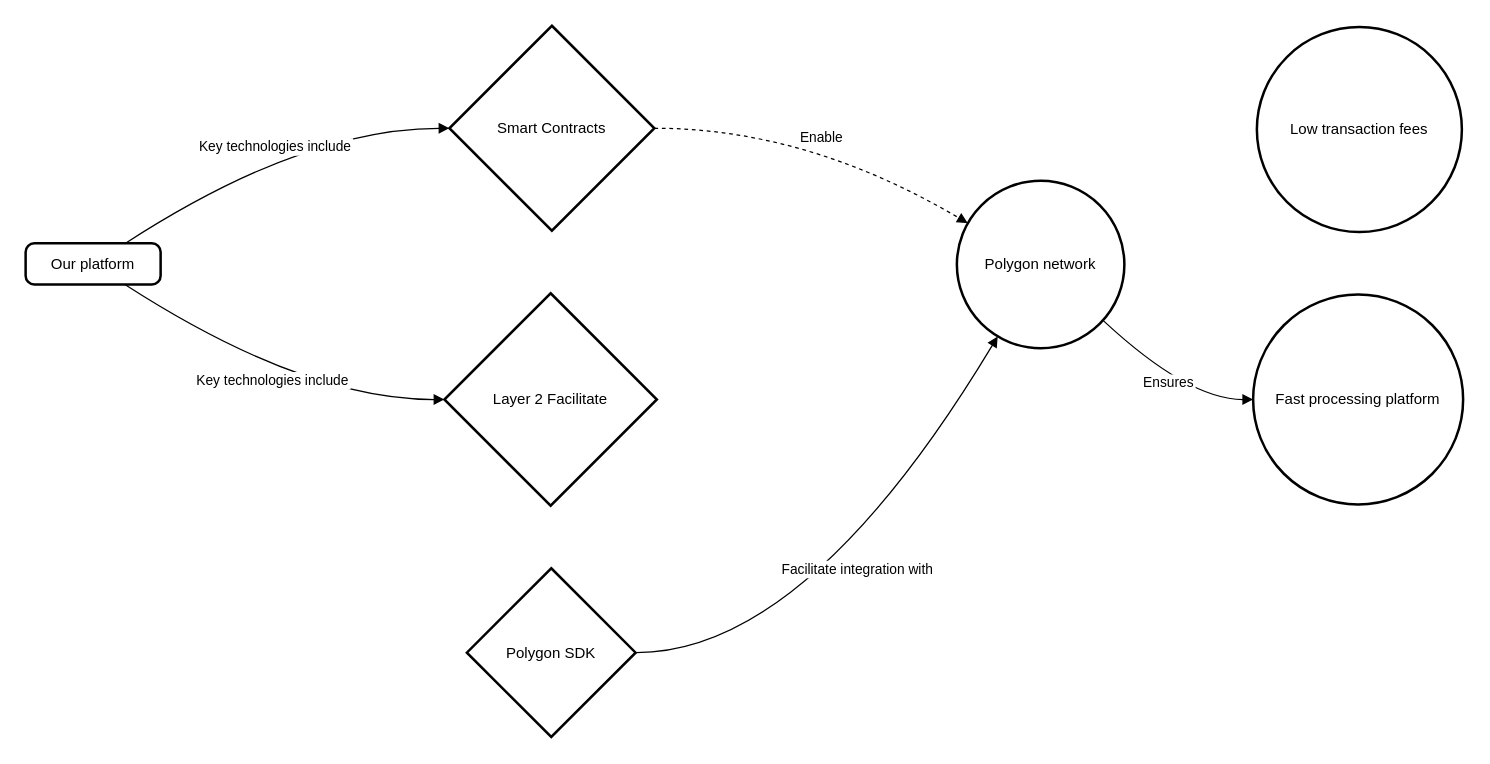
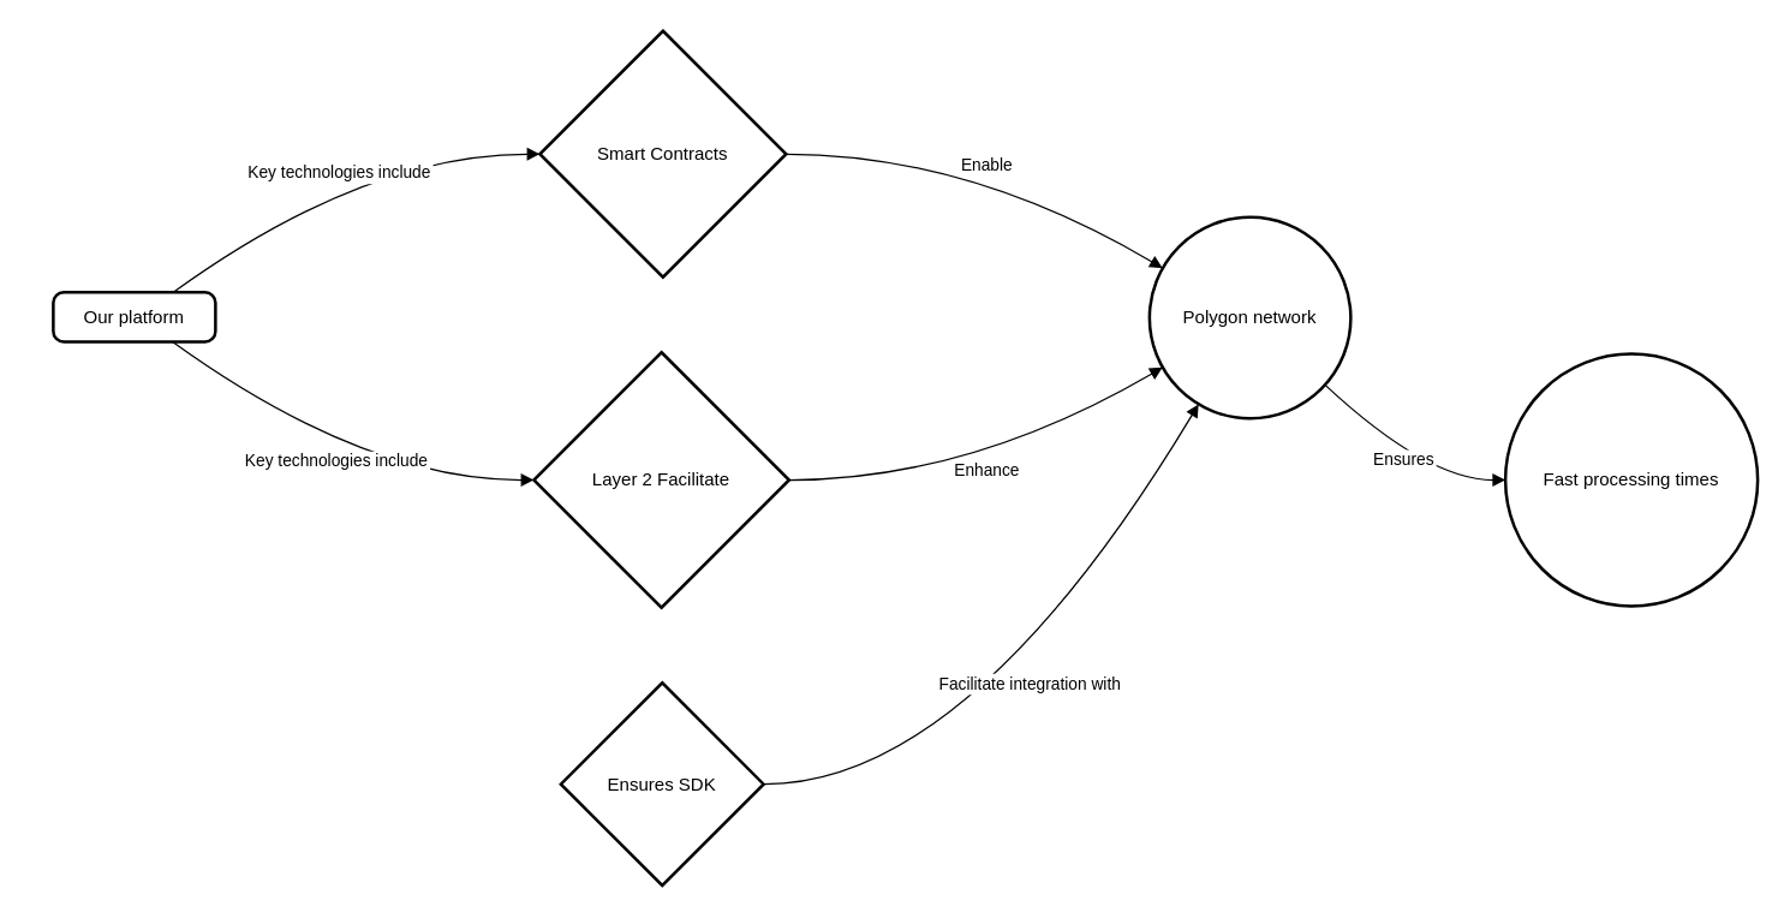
- <mxCell id="4" value="Low transaction fees" style="ellipse;aspect=fixed;strokeWidth=2;whiteSpace=wrap;" vertex="1" parent="1"><mxGeometry x="1005" y="21" width="164" height="164" as="geometry" /></mxCell>
- <mxCell id="12" value="Enable" style="curved=1;startArrow=none;endArrow=block;exitX=1;exitY=0.5;entryX=0;entryY=0.21;dashed=1;" edge="1" parent="1" source="6" target="3"><mxGeometry relative="1" as="geometry"><Array as="points"><mxPoint x="645" y="102" /></Array></mxGeometry></mxCell>
+ <mxCell id="12" value="Enable" style="curved=1;startArrow=none;endArrow=block;exitX=1;exitY=0.5;entryX=0;entryY=0.21;" edge="1" parent="1" source="6" target="3"><mxGeometry relative="1" as="geometry"><Array as="points"><mxPoint x="645" y="102" /></Array></mxGeometry></mxCell>
- <mxCell id="2" value="Our platform" style="rounded=1;absoluteArcSize=1;arcSize=14;whiteSpace=wrap;strokeWidth=2;" vertex="1" parent="1"><mxGeometry y="194" width="108" height="33" as="geometry" x="20" /></mxCell>
+ <mxCell id="2" value="Our platform" style="rounded=1;absoluteArcSize=1;arcSize=14;whiteSpace=wrap;strokeWidth=2;" vertex="1" parent="1"><mxGeometry x="35" y="194" width="108" height="33" as="geometry" /></mxCell>
+ <mxCell id="13" value="Enhance" style="curved=1;startArrow=none;endArrow=block;exitX=1;exitY=0.5;entryX=0;entryY=0.79;" edge="1" parent="1" source="7" target="3"><mxGeometry relative="1" as="geometry"><Array as="points"><mxPoint x="645" y="319" /></Array></mxGeometry></mxCell>
- <mxCell id="5" value="Fast processing platform" style="ellipse;aspect=fixed;strokeWidth=2;whiteSpace=wrap;" vertex="1" parent="1"><mxGeometry x="1002" y="235" width="168" height="168" as="geometry" /></mxCell>
+ <mxCell id="5" value="Fast processing times" style="ellipse;aspect=fixed;strokeWidth=2;whiteSpace=wrap;" vertex="1" parent="1"><mxGeometry x="1002" y="235" width="168" height="168" as="geometry" /></mxCell>
- <mxCell id="8" value="Polygon SDK" style="rhombus;strokeWidth=2;whiteSpace=wrap;" vertex="1" parent="1"><mxGeometry x="373" y="454" width="135" height="135" as="geometry" /></mxCell>
+ <mxCell id="8" value="Ensures SDK" style="rhombus;strokeWidth=2;whiteSpace=wrap;" vertex="1" parent="1"><mxGeometry x="373" y="454" width="135" height="135" as="geometry" /></mxCell>
